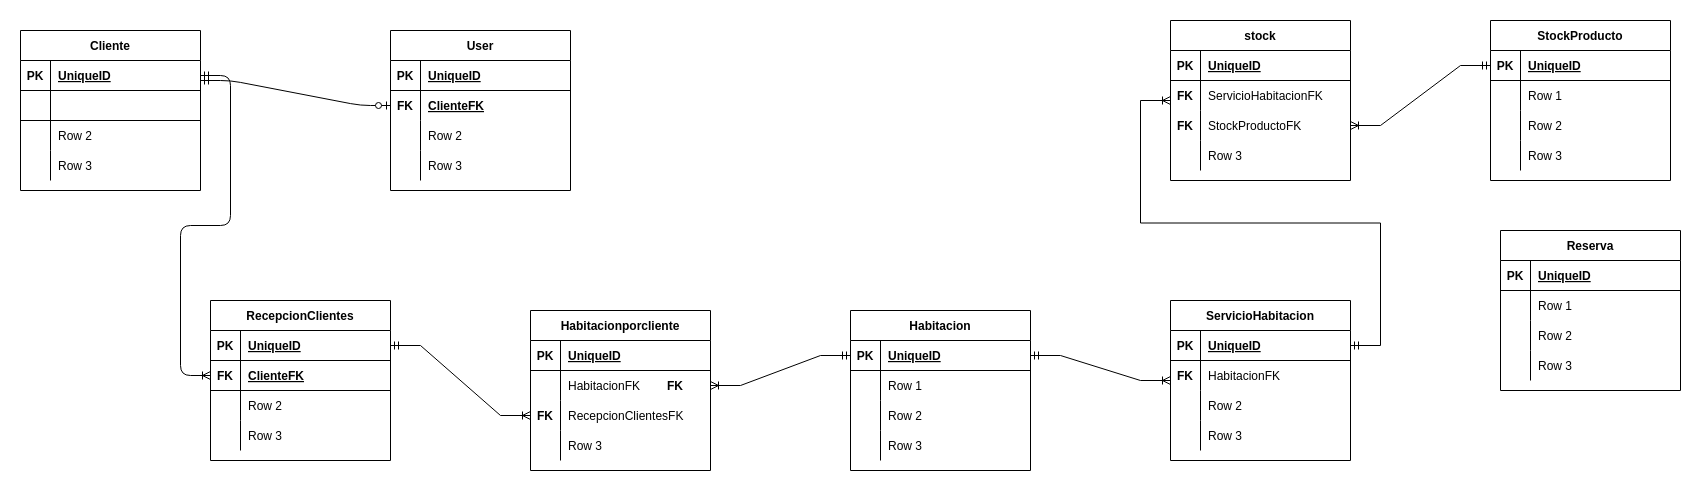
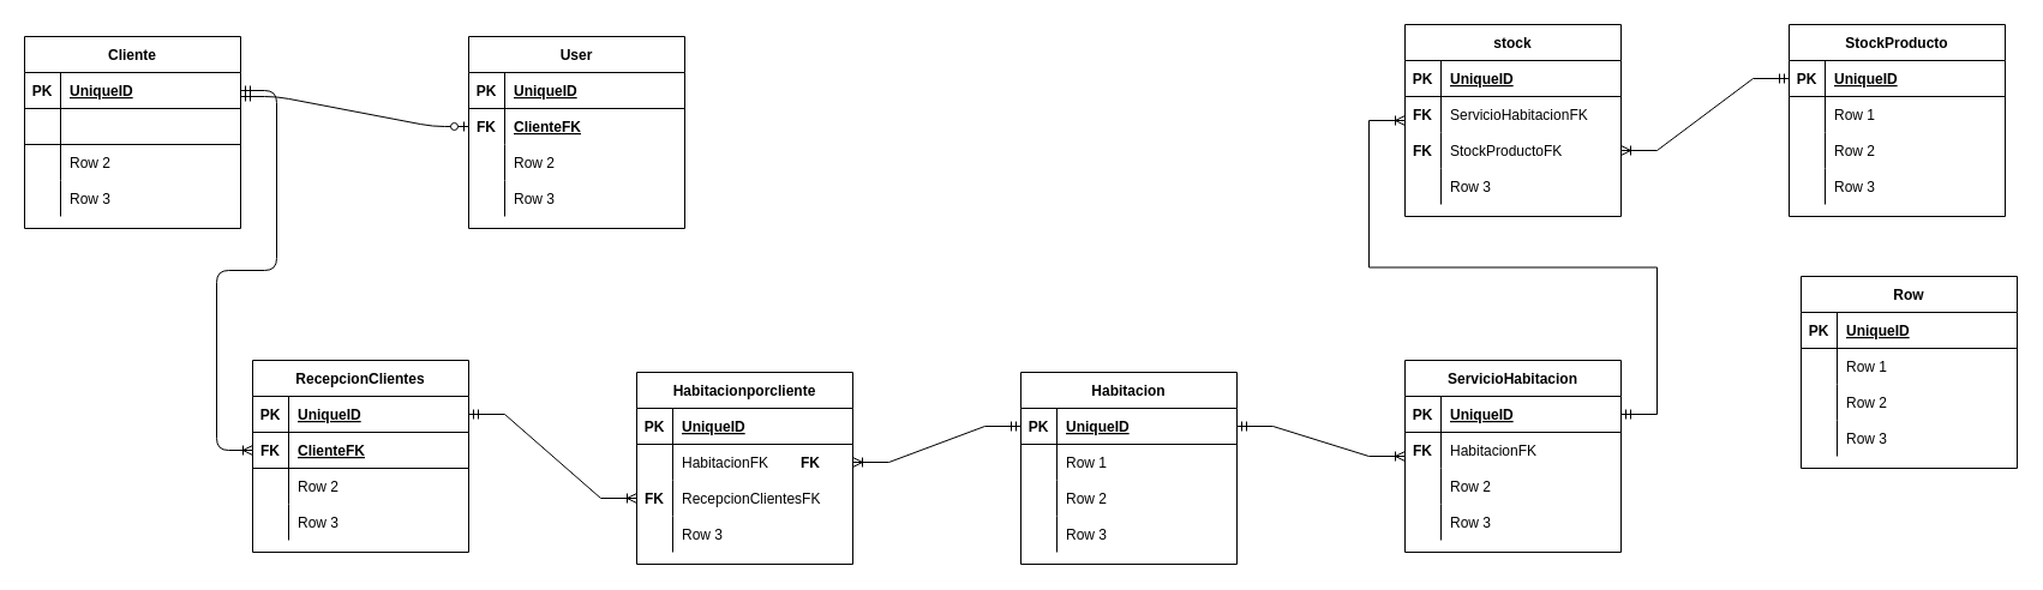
- <mxCell id="111" value="Reserva" style="shape=table;startSize=30;container=1;collapsible=1;childLayout=tableLayout;fixedRows=1;rowLines=0;fontStyle=1;align=center;resizeLast=1;" parent="1" vertex="1"><mxGeometry x="1500" y="230" width="180" height="160" as="geometry" /></mxCell>
+ <mxCell id="111" value="Row" style="shape=table;startSize=30;container=1;collapsible=1;childLayout=tableLayout;fixedRows=1;rowLines=0;fontStyle=1;align=center;resizeLast=1;" parent="1" vertex="1"><mxGeometry x="1500" y="230" width="180" height="160" as="geometry" /></mxCell>
